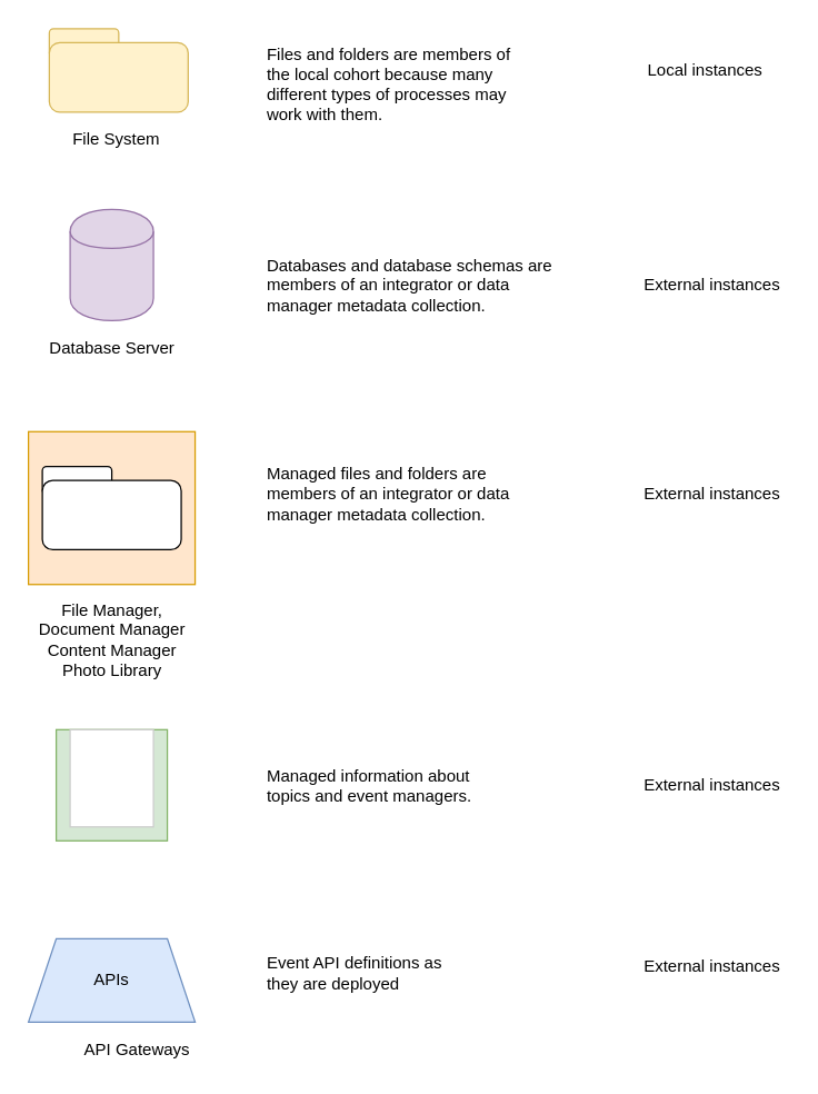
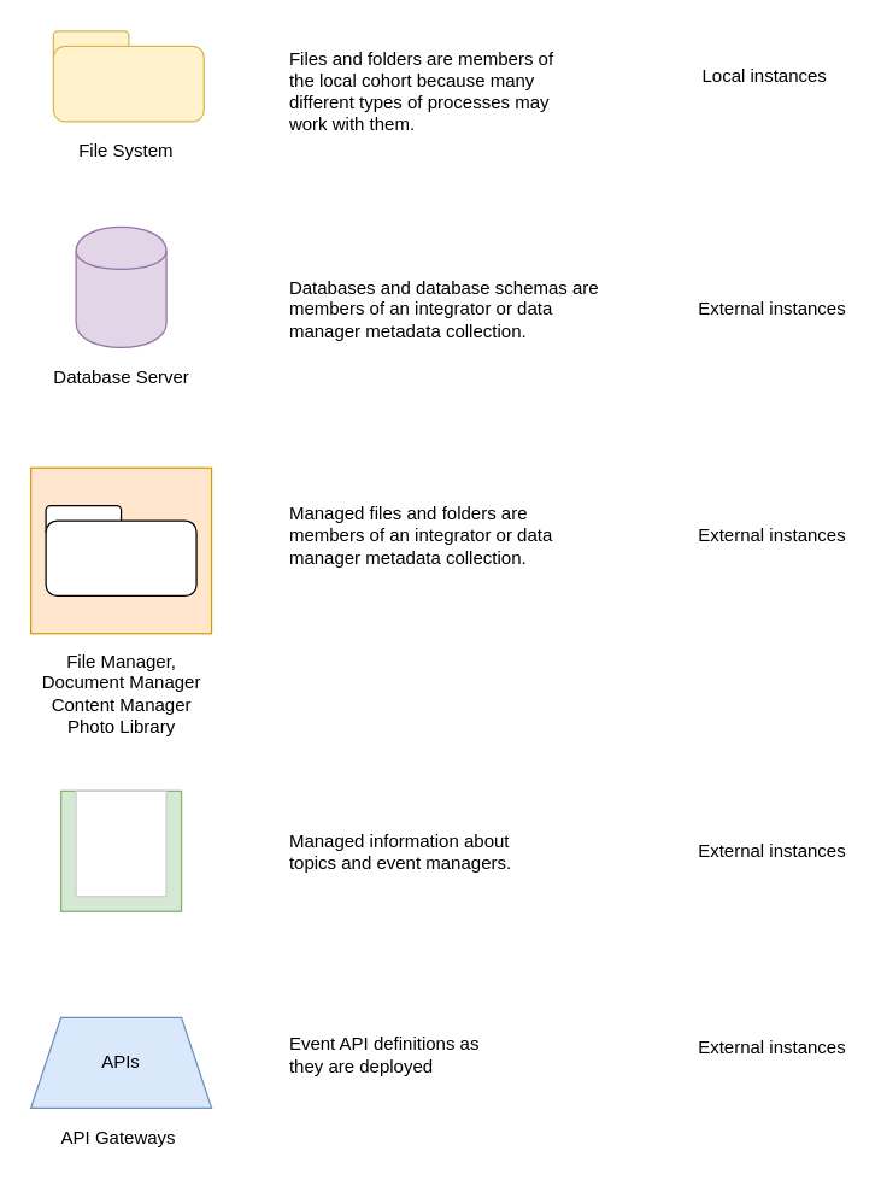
- <mxCell id="24" value="API Gateways" style="text;html=1;align=center;verticalAlign=middle;resizable=0;points=[];autosize=1;" vertex="1" parent="1"><mxGeometry x="52.5" y="745" width="90" height="20" as="geometry" /></mxCell>
+ <mxCell id="24" value="API Gateways" style="text;html=1;align=center;verticalAlign=middle;resizable=0;points=[];autosize=1;" vertex="1" parent="1"><mxGeometry x="32.5" y="745" width="90" height="20" as="geometry" /></mxCell>
